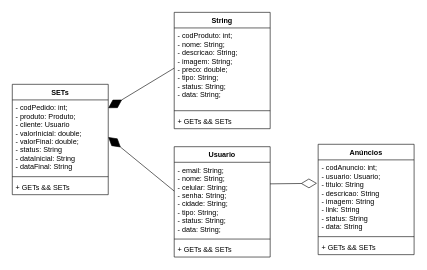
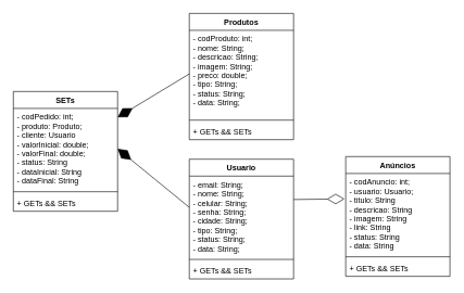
- <mxCell id="5" value="String" style="swimlane;fontStyle=1;align=center;verticalAlign=top;childLayout=stackLayout;horizontal=1;startSize=26;horizontalStack=0;resizeParent=1;resizeParentMax=0;resizeLast=0;collapsible=1;marginBottom=0;" vertex="1" parent="1"><mxGeometry x="290" y="20" width="160" height="194" as="geometry" /></mxCell>
+ <mxCell id="5" value="Produtos" style="swimlane;fontStyle=1;align=center;verticalAlign=top;childLayout=stackLayout;horizontal=1;startSize=26;horizontalStack=0;resizeParent=1;resizeParentMax=0;resizeLast=0;collapsible=1;marginBottom=0;" vertex="1" parent="1"><mxGeometry x="290" y="20" width="160" height="194" as="geometry" /></mxCell>
